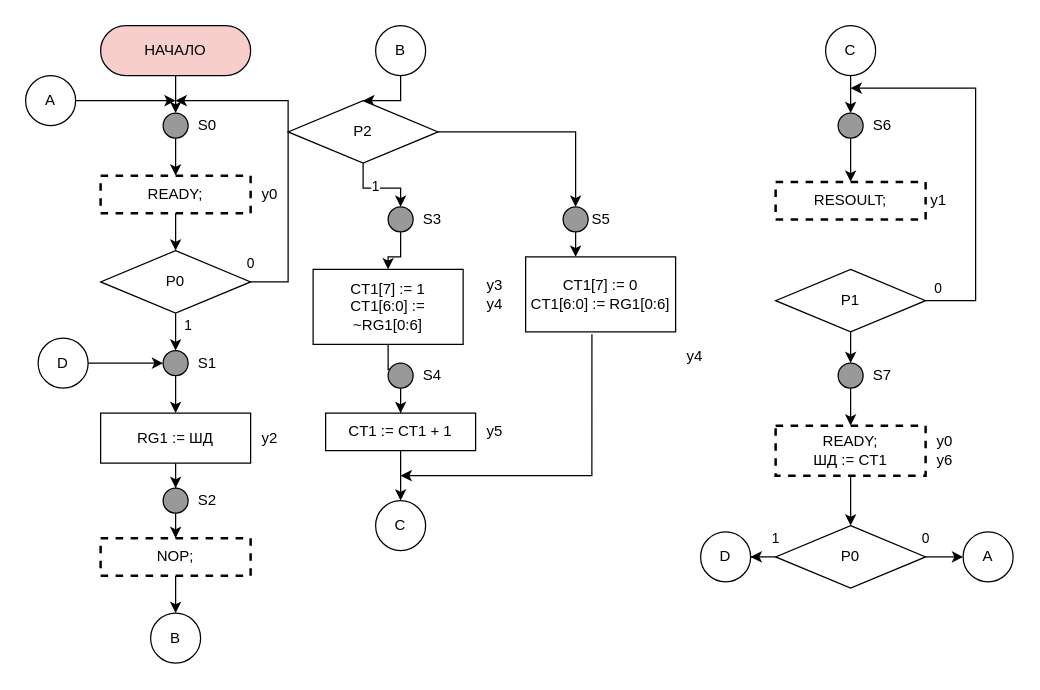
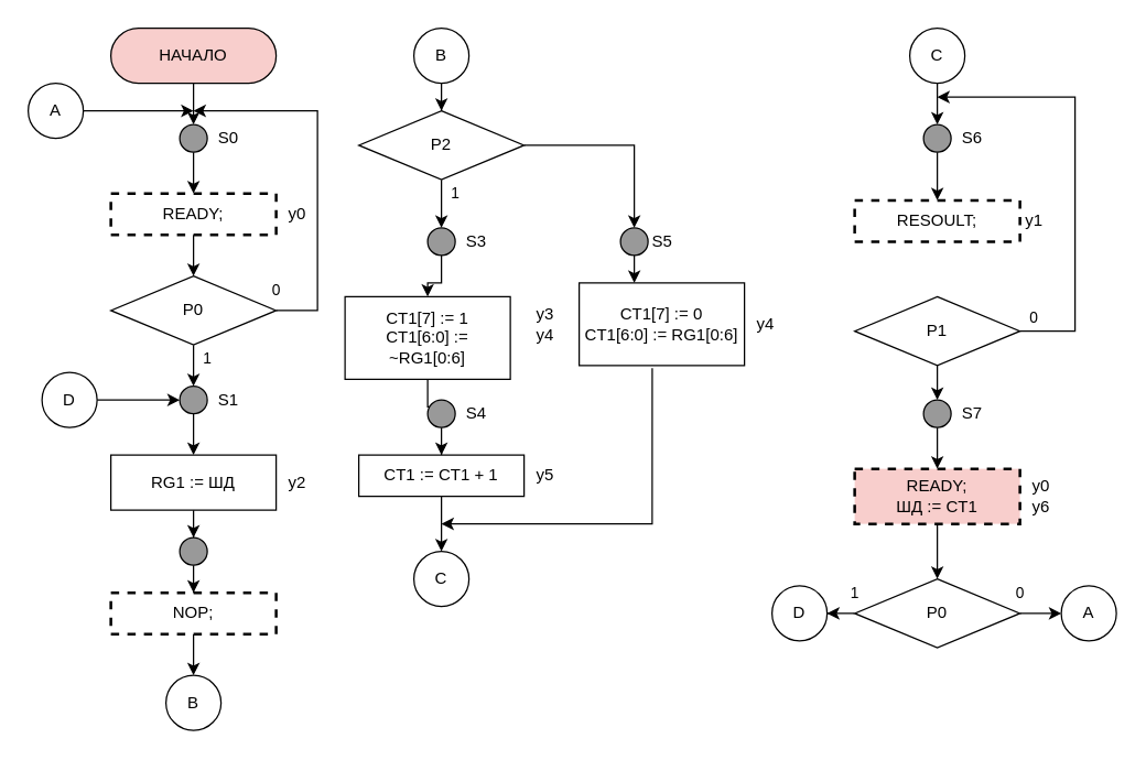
- <mxCell id="23" value="P2" style="rhombus;whiteSpace=wrap;html=1;" vertex="1" parent="1"><mxGeometry x="230" y="80" width="120" height="50" as="geometry" /></mxCell>
+ <mxCell id="23" value="P2" style="rhombus;whiteSpace=wrap;html=1;" vertex="1" parent="1"><mxGeometry x="260" y="80" width="120" height="50" as="geometry" /></mxCell>
- <mxCell id="44" value="y4" style="text;html=1;align=center;verticalAlign=middle;resizable=0;points=[];autosize=1;strokeColor=none;" vertex="1" parent="1"><mxGeometry x="540" y="275" width="30" height="20" as="geometry" /></mxCell>
+ <mxCell id="44" value="y4" style="text;html=1;align=center;verticalAlign=middle;resizable=0;points=[];autosize=1;strokeColor=none;" vertex="1" parent="1"><mxGeometry x="540" y="225" width="30" height="20" as="geometry" /></mxCell>
- <mxCell id="63" value="READY;&lt;br&gt;ШД := СT1" style="rounded=0;whiteSpace=wrap;html=1;fillColor=#FFFFFF;dashed=1;perimeterSpacing=0;rotation=0;strokeWidth=2;" vertex="1" parent="1"><mxGeometry x="620" y="340" width="120" height="40" as="geometry" /></mxCell>
+ <mxCell id="63" value="READY;&lt;br&gt;ШД := СT1" style="rounded=0;whiteSpace=wrap;html=1;fillColor=#f8cecc;dashed=1;perimeterSpacing=0;rotation=0;strokeWidth=2;" vertex="1" parent="1"><mxGeometry x="620" y="340" width="120" height="40" as="geometry" /></mxCell>
- <mxCell id="32" value="S2" style="text;html=1;align=center;verticalAlign=middle;resizable=0;points=[];autosize=1;strokeColor=none;" vertex="1" parent="1"><mxGeometry x="150" y="390" width="30" height="20" as="geometry" /></mxCell>
